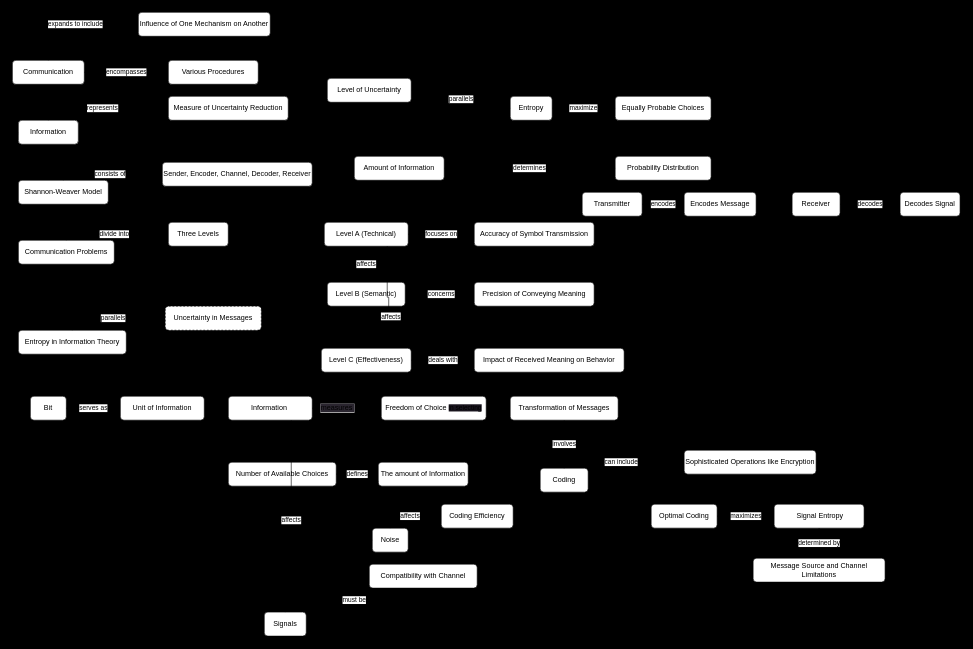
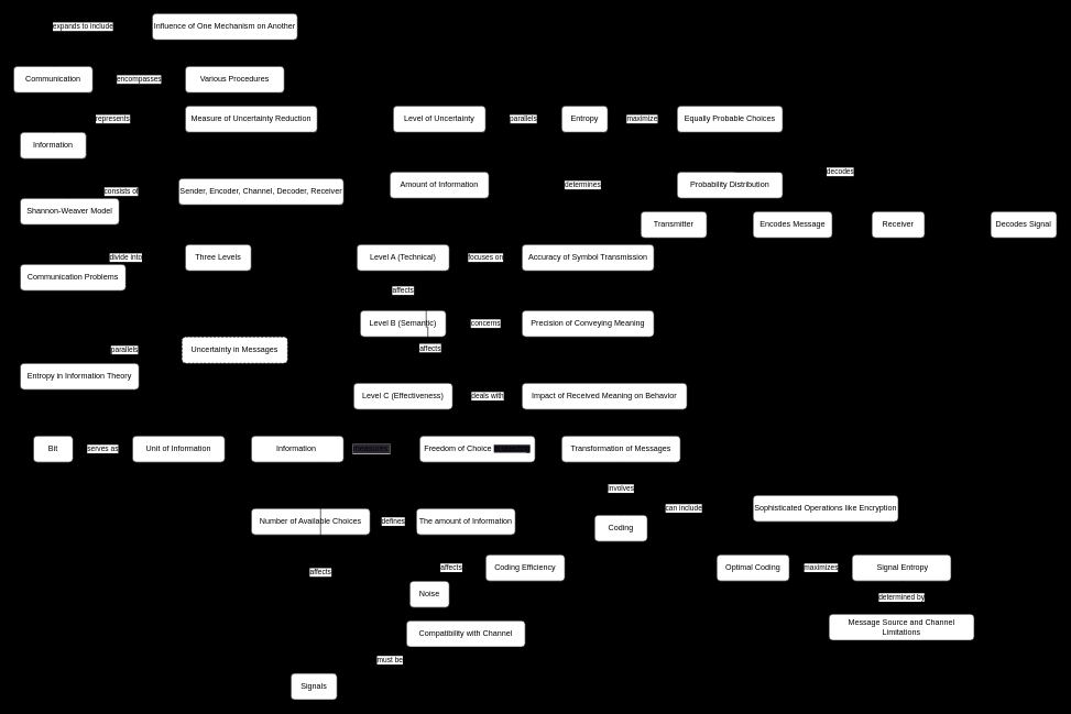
- <mxCell id="50" value="Level of Uncertainty" style="rounded=1;whiteSpace=wrap;html=1;" parent="1" vertex="1"><mxGeometry x="545" y="130" width="140" height="40" as="geometry" /></mxCell>
+ <mxCell id="50" value="Level of Uncertainty" style="rounded=1;whiteSpace=wrap;html=1;" parent="1" vertex="1"><mxGeometry x="595" y="160" width="140" height="40" as="geometry" /></mxCell>
- <mxCell id="67" value="encodes" style="edgeStyle=orthogonalEdgeStyle;rounded=1;html=1;exitX=1;exitY=0.5;exitDx=0;exitDy=0;" parent="1" source="64" target="66" edge="1"><mxGeometry relative="1" as="geometry" /></mxCell>
- <mxCell id="70" value="decodes" style="edgeStyle=orthogonalEdgeStyle;rounded=1;html=1;exitX=1;exitY=0.5;exitDx=0;exitDy=0;" parent="1" source="68" target="69" edge="1"><mxGeometry relative="1" as="geometry" /></mxCell>
+ <mxCell id="70" value="decodes" style="edgeStyle=orthogonalEdgeStyle;rounded=1;html=1;exitX=1;exitY=0.5;exitDx=0;exitDy=0;" parent="1" source="68" target="58" edge="1"><mxGeometry relative="1" as="geometry" /></mxCell>
